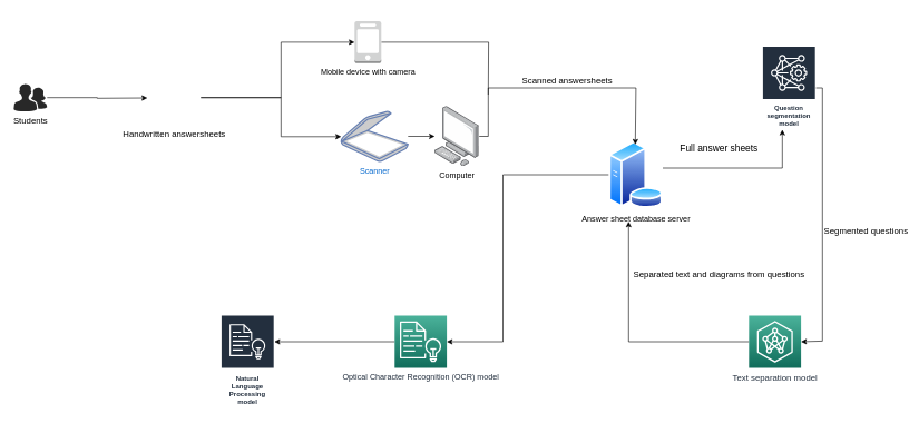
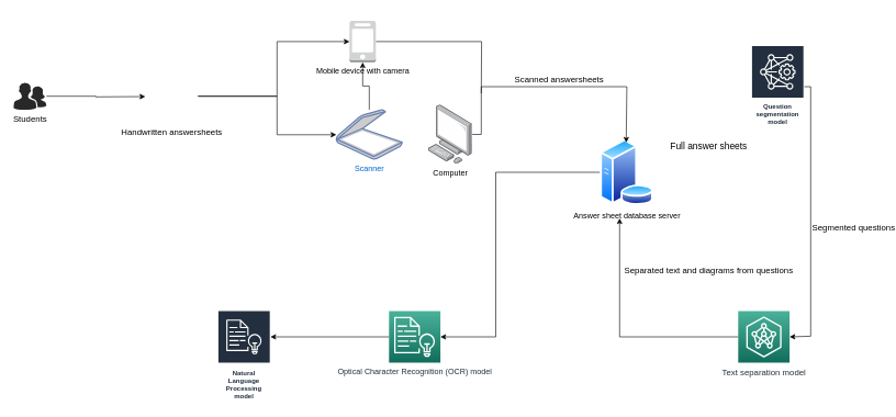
- <mxCell id="4" style="edgeStyle=orthogonalEdgeStyle;rounded=0;orthogonalLoop=1;jettySize=auto;html=1;" parent="1" source="5" target="9" edge="1"><mxGeometry relative="1" as="geometry" /></mxCell>
+ <mxCell id="4" style="edgeStyle=orthogonalEdgeStyle;rounded=0;orthogonalLoop=1;jettySize=auto;html=1;" parent="1" source="5" target="3" edge="1"><mxGeometry relative="1" as="geometry" /></mxCell>
- <mxCell id="6" style="edgeStyle=orthogonalEdgeStyle;rounded=0;orthogonalLoop=1;jettySize=auto;html=1;" parent="1" source="7" target="11" edge="1"><mxGeometry relative="1" as="geometry"><Array as="points"><mxPoint x="1170" y="251" /></Array></mxGeometry></mxCell>
